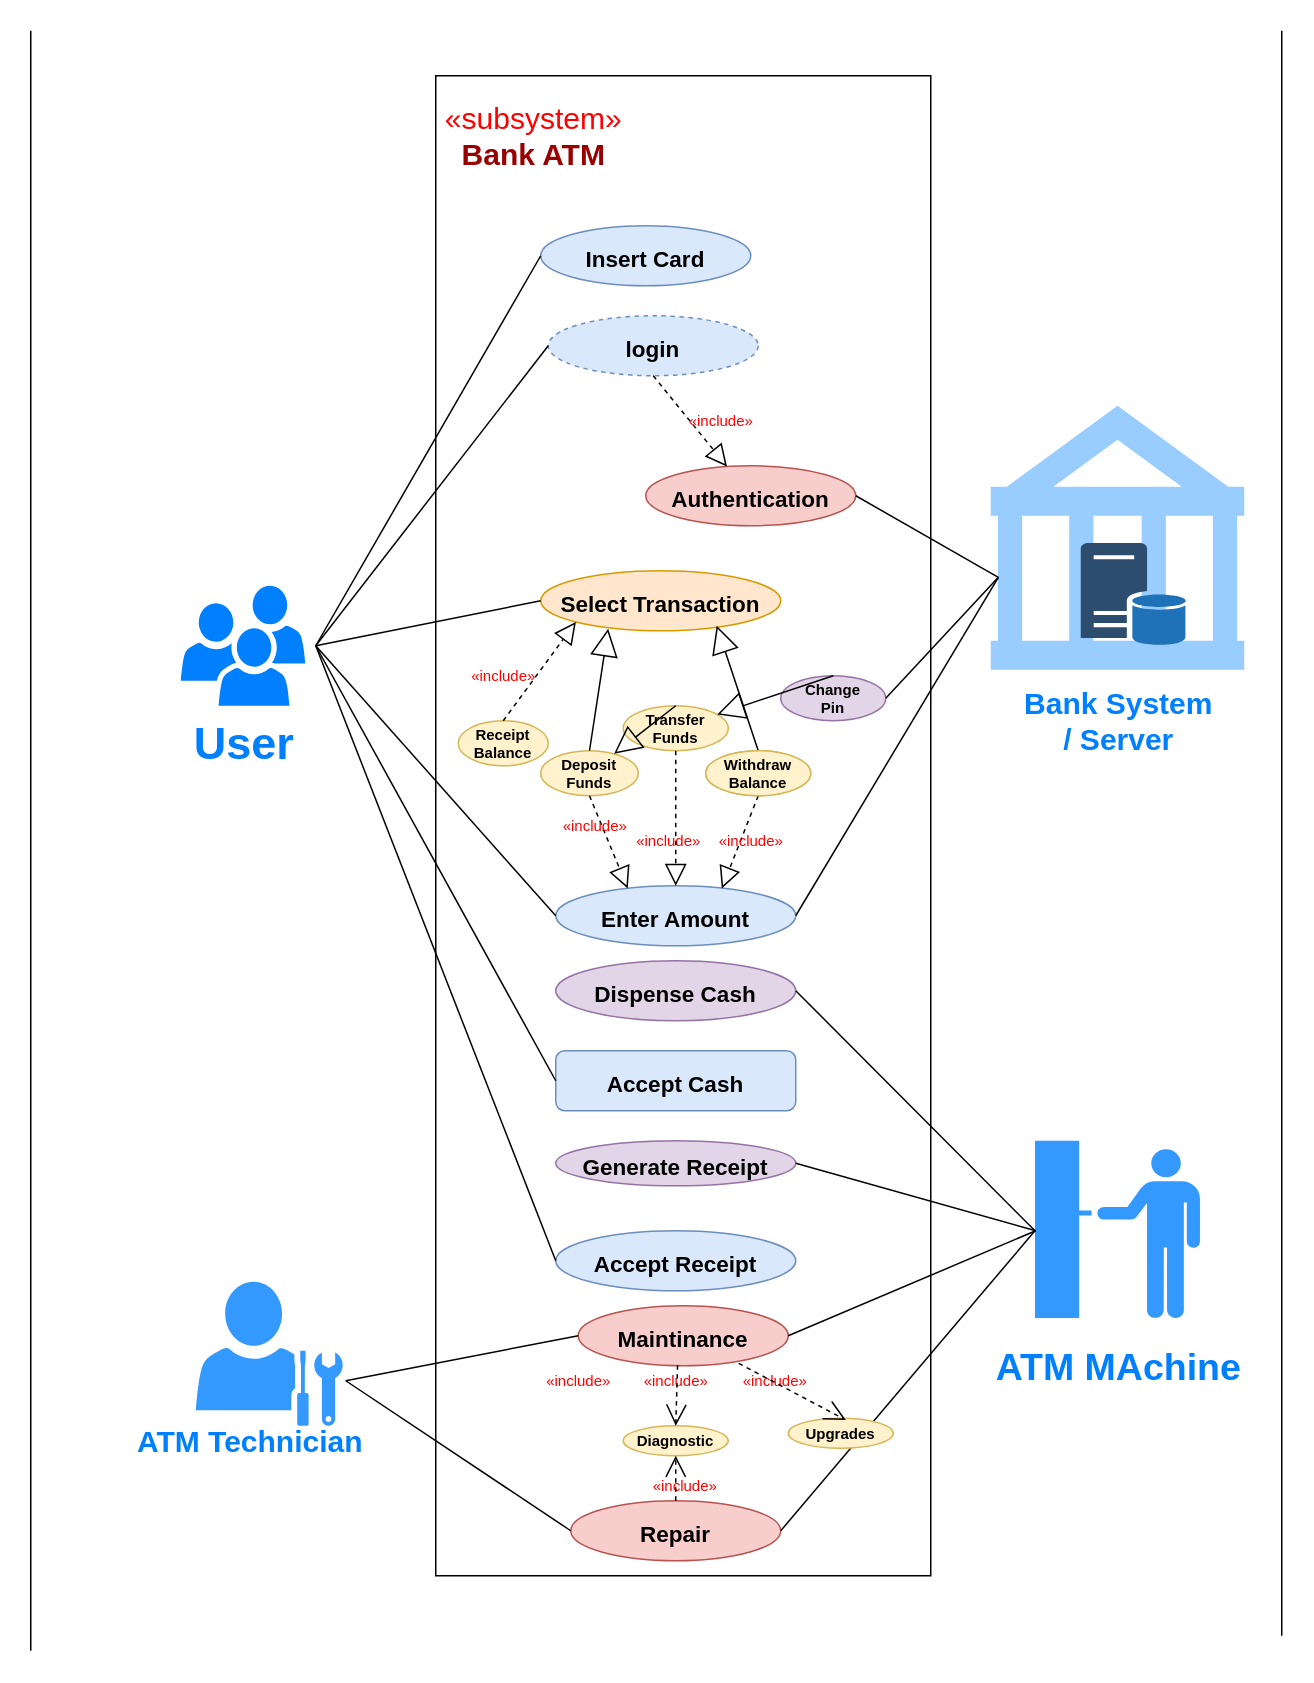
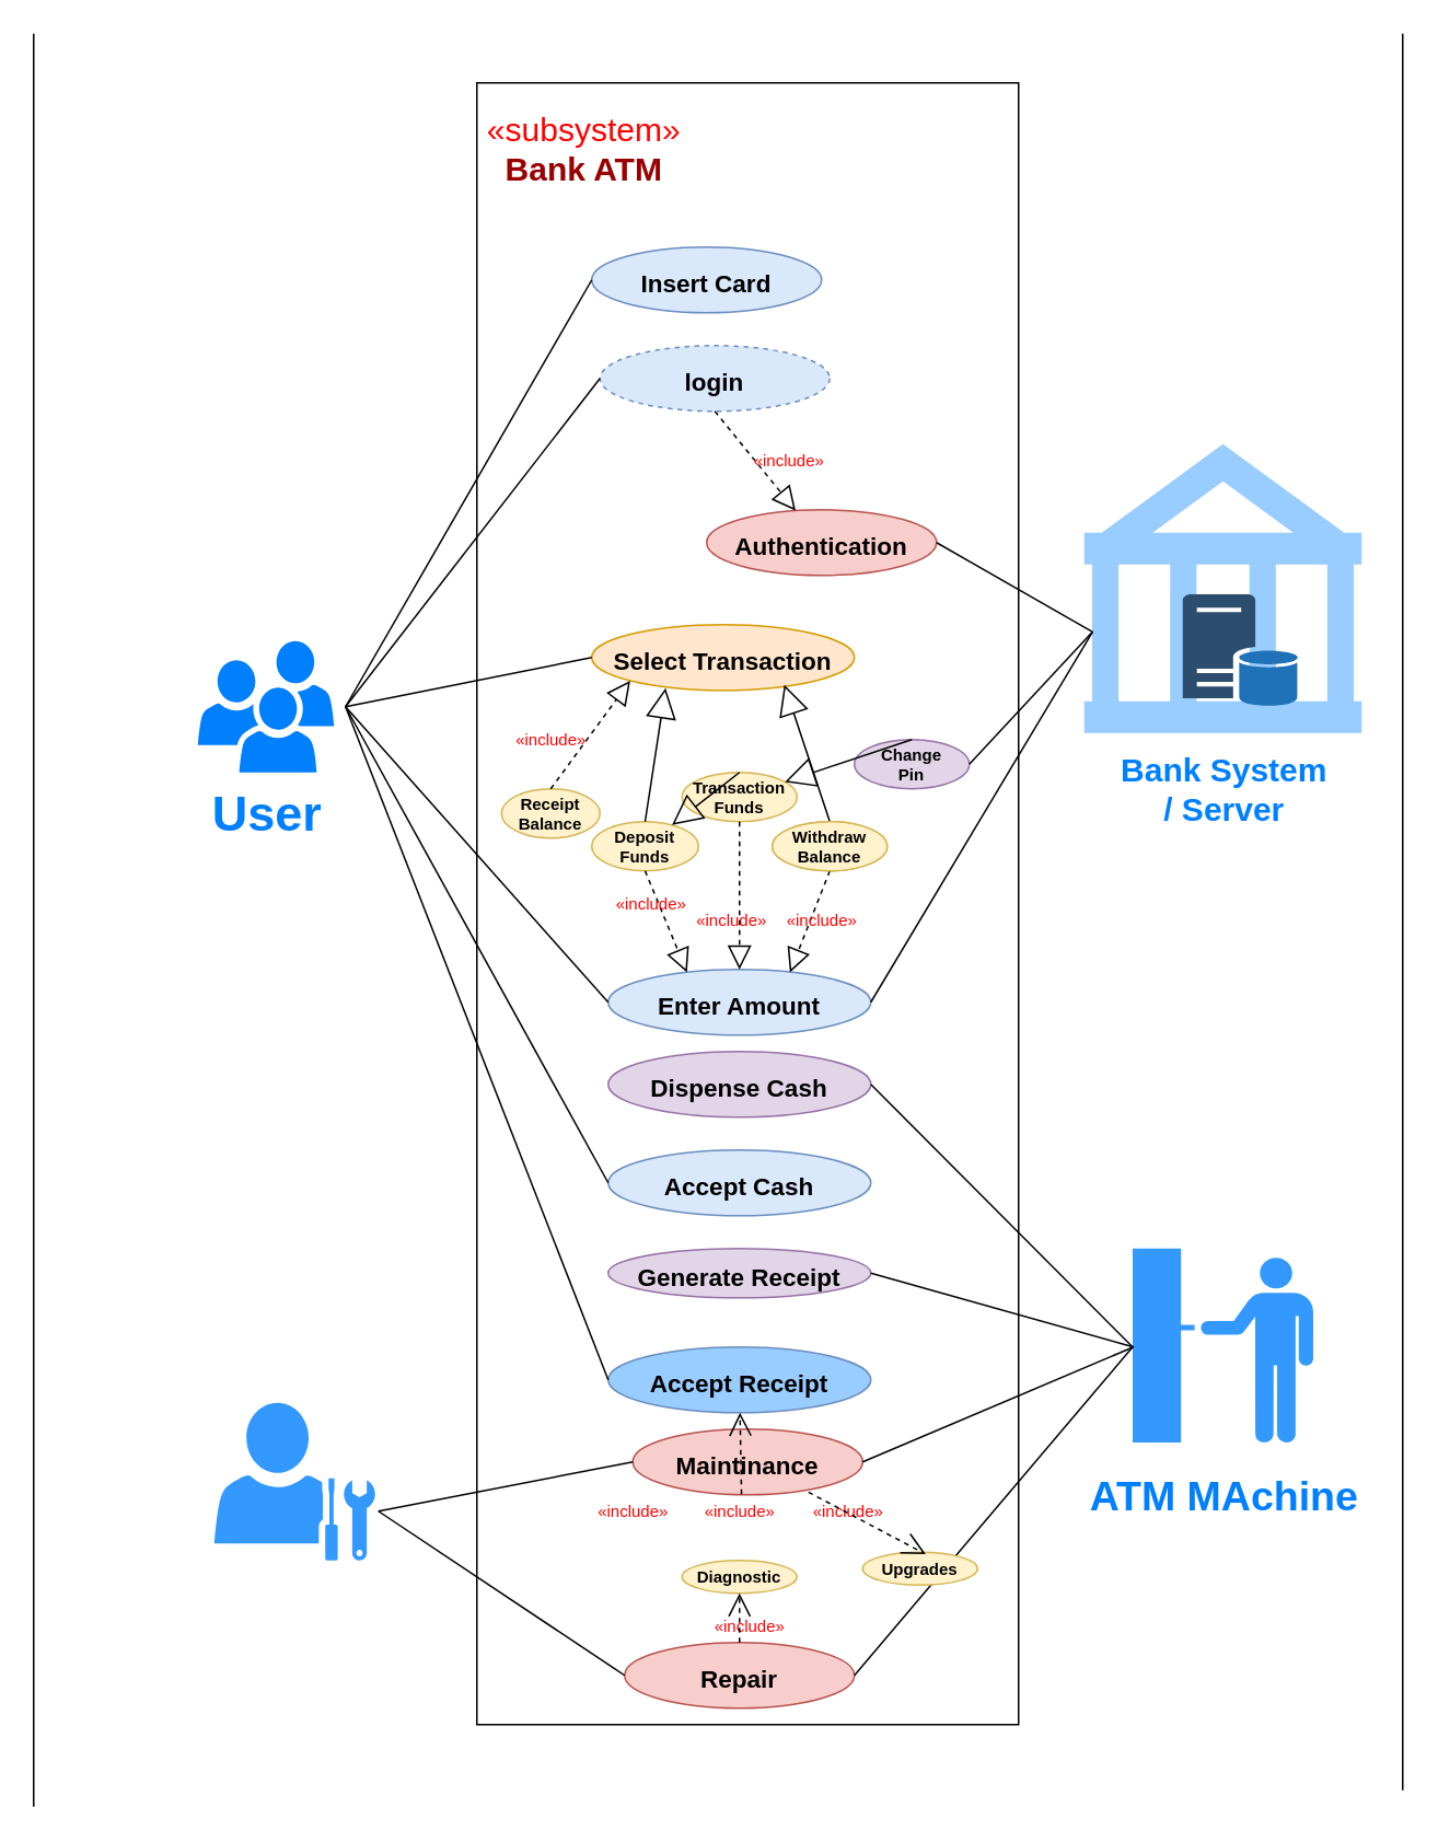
- <mxCell id="4" value="&lt;div style=&quot;font-size: 10px&quot;&gt;&lt;font style=&quot;font-size: 10px&quot;&gt;&lt;b&gt;&lt;font style=&quot;font-size: 10px&quot;&gt;Transfer&lt;/font&gt;&lt;/b&gt;&lt;/font&gt;&lt;/div&gt;&lt;div style=&quot;font-size: 10px&quot;&gt;&lt;font style=&quot;font-size: 10px&quot;&gt;&lt;b&gt;&lt;font style=&quot;font-size: 10px&quot;&gt;Funds&lt;br&gt;&lt;/font&gt;&lt;/b&gt;&lt;/font&gt;&lt;/div&gt;" style="ellipse;whiteSpace=wrap;html=1;fontSize=20;fillColor=#fff2cc;strokeColor=#d6b656;" vertex="1" parent="1"><mxGeometry x="415" y="470" width="70" height="30" as="geometry" /></mxCell>
+ <mxCell id="4" value="&lt;div style=&quot;font-size: 10px&quot;&gt;&lt;font style=&quot;font-size: 10px&quot;&gt;&lt;b&gt;&lt;font style=&quot;font-size: 10px&quot;&gt;Transaction&lt;/font&gt;&lt;/b&gt;&lt;/font&gt;&lt;/div&gt;&lt;div style=&quot;font-size: 10px&quot;&gt;&lt;font style=&quot;font-size: 10px&quot;&gt;&lt;b&gt;&lt;font style=&quot;font-size: 10px&quot;&gt;Funds&lt;br&gt;&lt;/font&gt;&lt;/b&gt;&lt;/font&gt;&lt;/div&gt;" style="ellipse;whiteSpace=wrap;html=1;fontSize=20;fillColor=#fff2cc;strokeColor=#d6b656;" vertex="1" parent="1"><mxGeometry x="415" y="470" width="70" height="30" as="geometry" /></mxCell>
- <mxCell id="14" value="&lt;b&gt;&lt;font style=&quot;font-size: 15px&quot;&gt;Accept Cash&lt;br&gt;&lt;/font&gt;&lt;/b&gt;" style="whiteSpace=wrap;html=1;fontSize=20;fillColor=#dae8fc;strokeColor=#6c8ebf;rounded=1;" vertex="1" parent="1"><mxGeometry x="370" y="700" width="160" height="40" as="geometry" /></mxCell>
+ <mxCell id="14" value="&lt;b&gt;&lt;font style=&quot;font-size: 15px&quot;&gt;Accept Cash&lt;br&gt;&lt;/font&gt;&lt;/b&gt;" style="ellipse;whiteSpace=wrap;html=1;fontSize=20;fillColor=#dae8fc;strokeColor=#6c8ebf;" vertex="1" parent="1"><mxGeometry x="370" y="700" width="160" height="40" as="geometry" /></mxCell>
- <mxCell id="16" value="&lt;b&gt;&lt;font style=&quot;font-size: 15px&quot;&gt;Accept Receipt&lt;br&gt;&lt;/font&gt;&lt;/b&gt;" style="ellipse;whiteSpace=wrap;html=1;fontSize=20;fillColor=#dae8fc;strokeColor=#6c8ebf;" vertex="1" parent="1"><mxGeometry x="370" y="820" width="160" height="40" as="geometry" /></mxCell>
+ <mxCell id="16" value="&lt;b&gt;&lt;font style=&quot;font-size: 15px&quot;&gt;Accept Receipt&lt;br&gt;&lt;/font&gt;&lt;/b&gt;" style="ellipse;whiteSpace=wrap;html=1;fontSize=20;fillColor=#99ccff;strokeColor=#6c8ebf;" vertex="1" parent="1"><mxGeometry x="370" y="820" width="160" height="40" as="geometry" /></mxCell>
- <mxCell id="65" value="" style="endArrow=open;endSize=12;dashed=1;html=1;rounded=0;fontSize=10;fontColor=#007FFF;entryX=0.5;entryY=0;entryDx=0;entryDy=0;exitX=0.473;exitY=0.99;exitDx=0;exitDy=0;exitPerimeter=0;" edge="1" parent="1" source="53" target="59"><mxGeometry width="160" relative="1" as="geometry"><mxPoint x="412.78" y="913.6" as="sourcePoint" /><mxPoint x="350" y="960" as="targetPoint" /></mxGeometry></mxCell>
+ <mxCell id="65" value="" style="endArrow=open;endSize=12;dashed=1;html=1;rounded=0;fontSize=10;fontColor=#007FFF;exitX=0.473;exitY=0.99;exitDx=0;exitDy=0;exitPerimeter=0;" edge="1" parent="1" source="53" target="16"><mxGeometry width="160" relative="1" as="geometry"><mxPoint x="412.78" y="913.6" as="sourcePoint" /><mxPoint x="350" y="960" as="targetPoint" /></mxGeometry></mxCell>
- <mxCell id="40" value="&lt;font style=&quot;font-size: 20px&quot; color=&quot;#007FFF&quot;&gt;&lt;b&gt;ATM Technician&lt;br&gt;&lt;/b&gt;&lt;/font&gt;" style="text;html=1;align=center;verticalAlign=middle;resizable=0;points=[];autosize=1;strokeColor=none;fillColor=none;fontSize=10;" vertex="1" parent="1"><mxGeometry x="80.75" y="950" width="170" height="20" as="geometry" /></mxCell>
